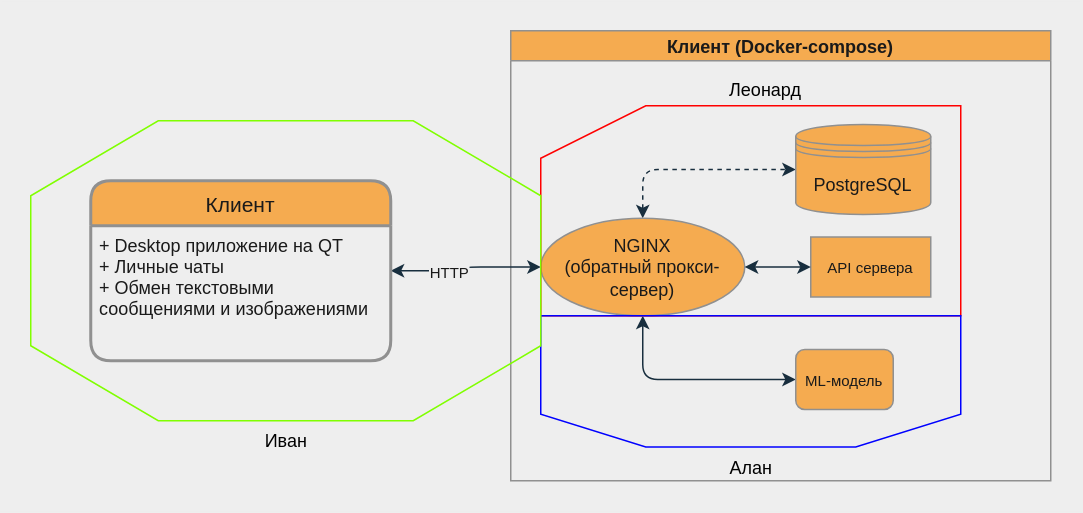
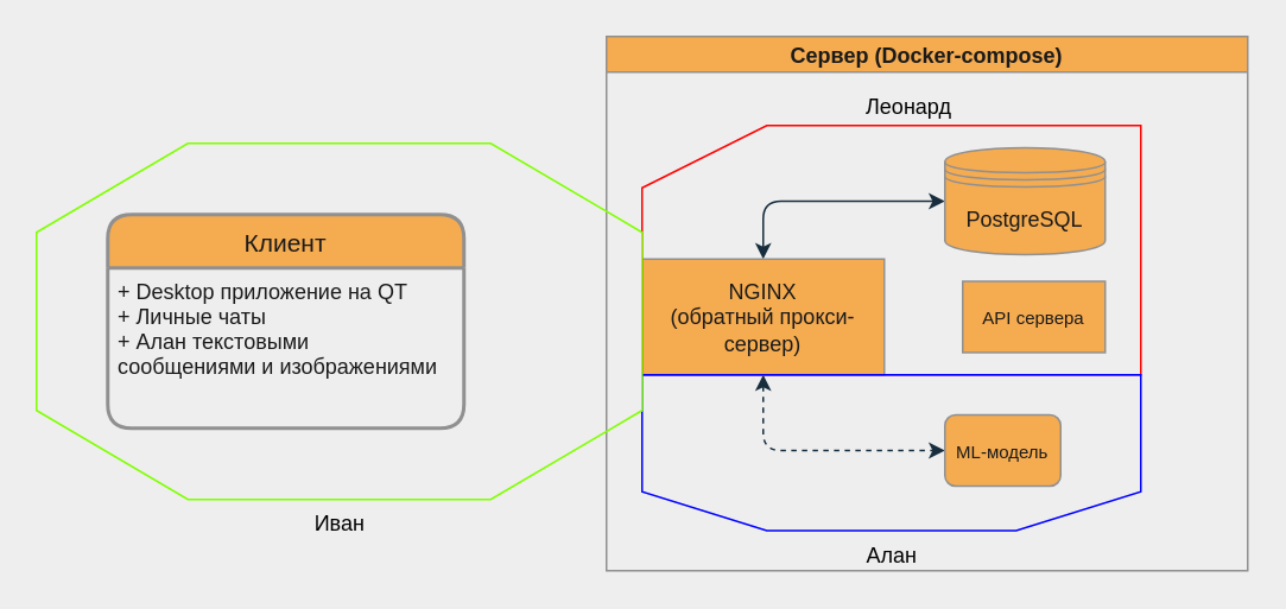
- <mxCell id="2" value="Клиент (Docker-compose)" style="swimlane;startSize=20;horizontal=1;containerType=tree;fillColor=#F5AB50;strokeColor=#909090;fontColor=#1A1A1A;" parent="1" vertex="1"><mxGeometry x="340" y="20" width="360" height="300" as="geometry"><mxRectangle x="330" y="50" width="80" height="20" as="alternateBounds" /></mxGeometry></mxCell>
+ <mxCell id="2" value="Cервер (Docker-compose)" style="swimlane;startSize=20;horizontal=1;containerType=tree;fillColor=#F5AB50;strokeColor=#909090;fontColor=#1A1A1A;" parent="1" vertex="1"><mxGeometry x="340" y="20" width="360" height="300" as="geometry"><mxRectangle x="330" y="50" width="80" height="20" as="alternateBounds" /></mxGeometry></mxCell>
- <mxCell id="3" style="edgeStyle=orthogonalEdgeStyle;rounded=1;orthogonalLoop=1;jettySize=auto;html=1;fontSize=10;startArrow=classic;startFill=1;exitX=0.5;exitY=0;exitDx=0;exitDy=0;labelBackgroundColor=#EEEEEE;strokeColor=#182E3E;fontColor=#1A1A1A;dashed=1;" parent="2" source="5" target="6" edge="1"><mxGeometry relative="1" as="geometry"><Array as="points"><mxPoint x="88" y="92.5" /></Array></mxGeometry></mxCell>
+ <mxCell id="3" style="edgeStyle=orthogonalEdgeStyle;rounded=1;orthogonalLoop=1;jettySize=auto;html=1;fontSize=10;startArrow=classic;startFill=1;exitX=0.5;exitY=0;exitDx=0;exitDy=0;labelBackgroundColor=#EEEEEE;strokeColor=#182E3E;fontColor=#1A1A1A;" parent="2" source="5" target="6" edge="1"><mxGeometry relative="1" as="geometry"><Array as="points"><mxPoint x="88" y="92.5" /></Array></mxGeometry></mxCell>
- <mxCell id="16" value="+ Desktop приложение на QT&#10;+ Личные чаты&#10;+ Обмен текстовыми &#10;сообщениями и изображениями" style="align=left;strokeColor=none;fillColor=none;spacingLeft=4;fontSize=12;verticalAlign=top;resizable=0;rotatable=0;part=1;fontColor=#1A1A1A;" parent="15" vertex="1"><mxGeometry y="30" width="200" height="90" as="geometry" /></mxCell>
+ <mxCell id="16" value="+ Desktop приложение на QT&#10;+ Личные чаты&#10;+ Алан текстовыми &#10;сообщениями и изображениями" style="align=left;strokeColor=none;fillColor=none;spacingLeft=4;fontSize=12;verticalAlign=top;resizable=0;rotatable=0;part=1;fontColor=#1A1A1A;" parent="15" vertex="1"><mxGeometry y="30" width="200" height="90" as="geometry" /></mxCell>
- <mxCell id="5" value="&lt;span style=&quot;font-size: 12px&quot;&gt;NGINX&lt;/span&gt;&lt;br style=&quot;font-size: 12px&quot;&gt;&lt;span style=&quot;font-size: 12px&quot;&gt;(обратный прокси-сервер)&lt;/span&gt;" style="ellipse;whiteSpace=wrap;html=1;align=center;newEdgeStyle={&quot;edgeStyle&quot;:&quot;entityRelationEdgeStyle&quot;,&quot;startArrow&quot;:&quot;none&quot;,&quot;endArrow&quot;:&quot;none&quot;,&quot;segment&quot;:10,&quot;curved&quot;:1};treeFolding=1;treeMoving=1;fontSize=10;fillColor=#F5AB50;strokeColor=#909090;fontColor=#1A1A1A;" parent="2" vertex="1"><mxGeometry x="20" y="125" width="136" height="65" as="geometry" /></mxCell>
+ <mxCell id="5" value="&lt;span style=&quot;font-size: 12px&quot;&gt;NGINX&lt;/span&gt;&lt;br style=&quot;font-size: 12px&quot;&gt;&lt;span style=&quot;font-size: 12px&quot;&gt;(обратный прокси-сервер)&lt;/span&gt;" style="whiteSpace=wrap;html=1;align=center;newEdgeStyle={&quot;edgeStyle&quot;:&quot;entityRelationEdgeStyle&quot;,&quot;startArrow&quot;:&quot;none&quot;,&quot;endArrow&quot;:&quot;none&quot;,&quot;segment&quot;:10,&quot;curved&quot;:1};treeFolding=1;treeMoving=1;fontSize=10;fillColor=#F5AB50;strokeColor=#909090;fontColor=#1A1A1A;rounded=0;" parent="2" vertex="1"><mxGeometry x="20" y="125" width="136" height="65" as="geometry" /></mxCell>
- <mxCell id="9" style="edgeStyle=orthogonalEdgeStyle;rounded=1;orthogonalLoop=1;jettySize=auto;html=1;entryX=0;entryY=0.5;entryDx=0;entryDy=0;fontSize=10;startArrow=classic;startFill=1;exitX=1;exitY=0.5;exitDx=0;exitDy=0;labelBackgroundColor=#EEEEEE;strokeColor=#182E3E;fontColor=#1A1A1A;" parent="2" source="5" target="8" edge="1"><mxGeometry relative="1" as="geometry"><mxPoint x="88" y="187.5" as="sourcePoint" /><mxPoint x="185" y="242.5" as="targetPoint" /></mxGeometry></mxCell>
- <mxCell id="13" style="edgeStyle=orthogonalEdgeStyle;rounded=1;orthogonalLoop=1;jettySize=auto;html=1;entryX=0;entryY=0.5;entryDx=0;entryDy=0;fontSize=10;startArrow=classic;startFill=1;labelBackgroundColor=#EEEEEE;strokeColor=#182E3E;fontColor=#1A1A1A;" parent="1" source="15" target="5" edge="1"><mxGeometry relative="1" as="geometry" /></mxCell>
- <mxCell id="14" value="HTTP" style="edgeLabel;html=1;align=center;verticalAlign=middle;resizable=0;points=[];fontSize=10;labelBackgroundColor=#EEEEEE;fontColor=#1A1A1A;" parent="13" vertex="1" connectable="0"><mxGeometry x="-0.251" relative="1" as="geometry"><mxPoint as="offset" /></mxGeometry></mxCell>
- <mxCell id="4" style="edgeStyle=orthogonalEdgeStyle;rounded=1;orthogonalLoop=1;jettySize=auto;html=1;entryX=0;entryY=0.5;entryDx=0;entryDy=0;fontSize=10;startArrow=classic;startFill=1;exitX=0.5;exitY=1;exitDx=0;exitDy=0;labelBackgroundColor=#EEEEEE;strokeColor=#182E3E;fontColor=#1A1A1A;" parent="2" source="5" target="7" edge="1"><mxGeometry relative="1" as="geometry" /></mxCell>
+ <mxCell id="4" style="edgeStyle=orthogonalEdgeStyle;rounded=1;orthogonalLoop=1;jettySize=auto;html=1;entryX=0;entryY=0.5;entryDx=0;entryDy=0;fontSize=10;startArrow=classic;startFill=1;exitX=0.5;exitY=1;exitDx=0;exitDy=0;labelBackgroundColor=#EEEEEE;strokeColor=#182E3E;fontColor=#1A1A1A;dashed=1;" parent="2" source="5" target="7" edge="1"><mxGeometry relative="1" as="geometry" /></mxCell>
